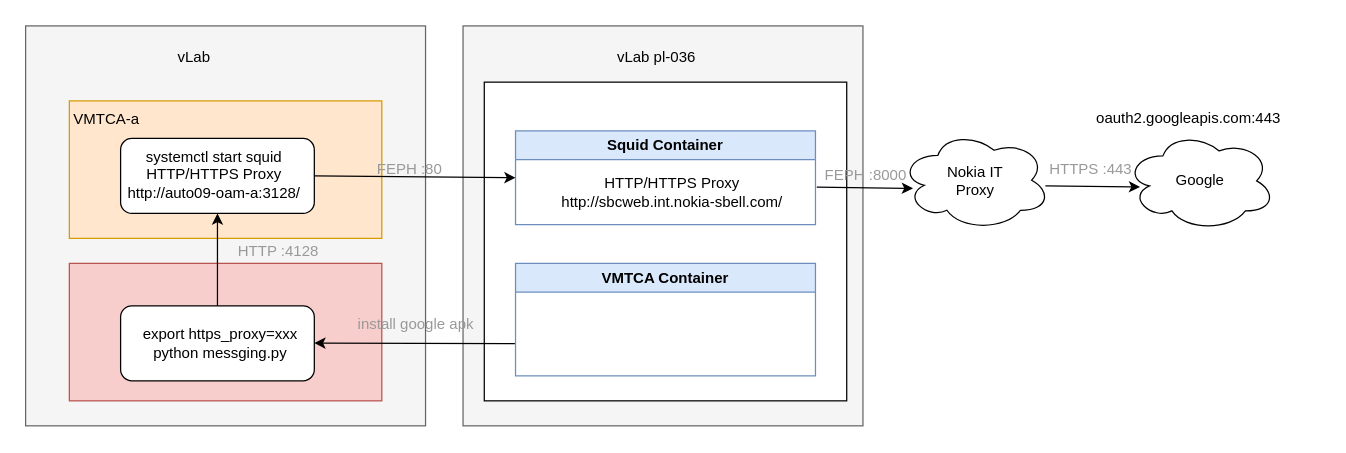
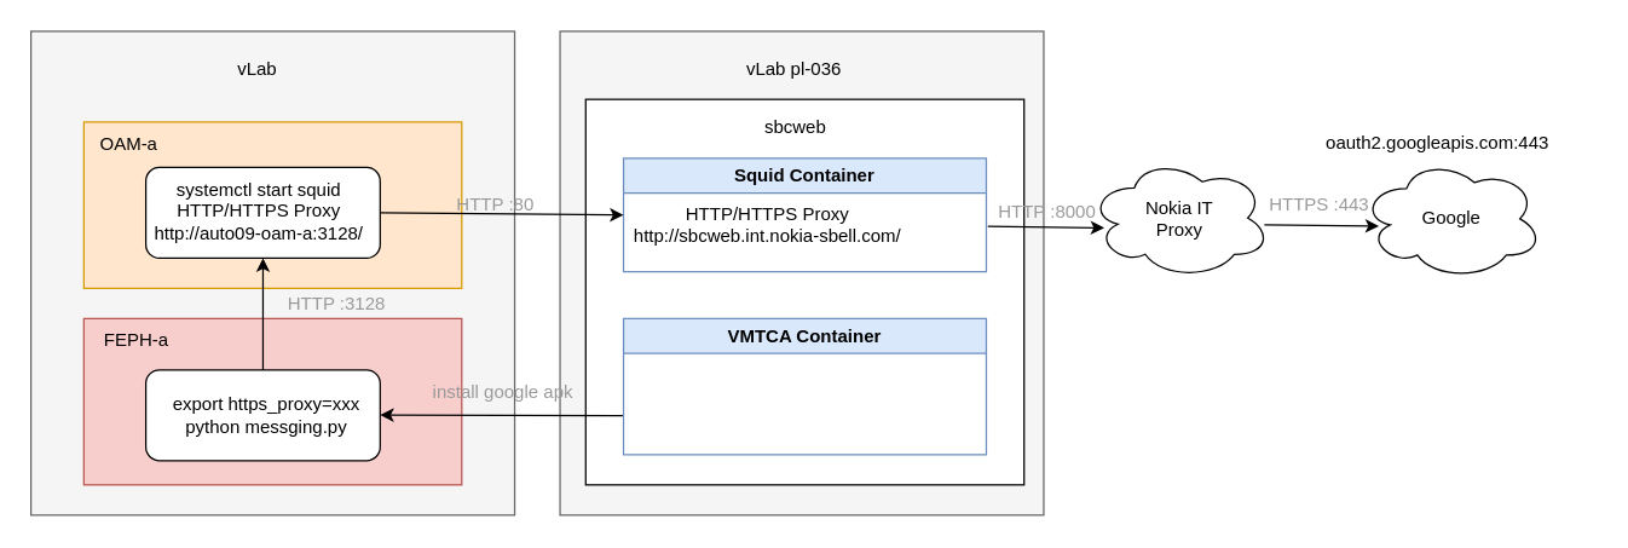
- <mxCell id="3" value="vLab" style="text;html=1;align=center;verticalAlign=middle;whiteSpace=wrap;rounded=0;" vertex="1" parent="1"><mxGeometry x="125" y="30" width="60" height="30" as="geometry" /></mxCell>
+ <mxCell id="3" value="vLab" style="text;html=1;align=center;verticalAlign=middle;whiteSpace=wrap;rounded=0;" vertex="1" parent="1"><mxGeometry x="140" y="30" width="60" height="30" as="geometry" /></mxCell>
+ <mxCell id="11" value="sbcweb" style="text;html=1;align=center;verticalAlign=middle;whiteSpace=wrap;rounded=0;" vertex="1" parent="1"><mxGeometry x="486" y="69" width="80" height="30" as="geometry" /></mxCell>
- <mxCell id="6" value="VMTCA-a" style="text;html=1;align=center;verticalAlign=middle;whiteSpace=wrap;rounded=0;" vertex="1" parent="1"><mxGeometry x="55" y="80" width="60" height="30" as="geometry" /></mxCell>
+ <mxCell id="6" value="OAM-a" style="text;html=1;align=center;verticalAlign=middle;whiteSpace=wrap;rounded=0;" vertex="1" parent="1"><mxGeometry x="55" y="80" width="60" height="30" as="geometry" /></mxCell>
- <mxCell id="31" value="FEPH :80" style="text;html=1;align=center;verticalAlign=middle;whiteSpace=wrap;rounded=0;fontColor=#999999;" vertex="1" parent="1"><mxGeometry x="275" y="120" width="105" height="30" as="geometry" /></mxCell>
+ <mxCell id="31" value="HTTP :80" style="text;html=1;align=center;verticalAlign=middle;whiteSpace=wrap;rounded=0;fontColor=#999999;" vertex="1" parent="1"><mxGeometry x="275" y="120" width="105" height="30" as="geometry" /></mxCell>
- <mxCell id="32" value="FEPH :8000" style="text;html=1;align=center;verticalAlign=middle;whiteSpace=wrap;rounded=0;fontColor=#999999;" vertex="1" parent="1"><mxGeometry x="640" y="125" width="105" height="30" as="geometry" /></mxCell>
+ <mxCell id="32" value="HTTP :8000" style="text;html=1;align=center;verticalAlign=middle;whiteSpace=wrap;rounded=0;fontColor=#999999;" vertex="1" parent="1"><mxGeometry x="640" y="125" width="105" height="30" as="geometry" /></mxCell>
- <mxCell id="14" value="HTTP/HTTPS Proxy&lt;div&gt;http://sbcweb.int.nokia-sbell.com/&lt;br&gt;&lt;/div&gt;" style="text;html=1;align=center;verticalAlign=middle;whiteSpace=wrap;rounded=0;" vertex="1" parent="13"><mxGeometry x="33" y="34" width="185" height="30" as="geometry" /></mxCell>
+ <mxCell id="14" value="HTTP/HTTPS Proxy&lt;div&gt;http://sbcweb.int.nokia-sbell.com/&lt;br&gt;&lt;/div&gt;" style="text;html=1;align=center;verticalAlign=middle;whiteSpace=wrap;rounded=0;" vertex="1" parent="13"><mxGeometry x="3" y="29" width="185" height="30" as="geometry" /></mxCell>
- <mxCell id="30" value="HTTP :4128" style="text;html=1;align=center;verticalAlign=middle;whiteSpace=wrap;rounded=0;fontColor=#999999;" vertex="1" parent="1"><mxGeometry x="170" y="186" width="105" height="30" as="geometry" /></mxCell>
+ <mxCell id="30" value="HTTP :3128" style="text;html=1;align=center;verticalAlign=middle;whiteSpace=wrap;rounded=0;fontColor=#999999;" vertex="1" parent="1"><mxGeometry x="170" y="186" width="105" height="30" as="geometry" /></mxCell>
+ <mxCell id="7" value="FEPH-a" style="text;html=1;align=center;verticalAlign=middle;whiteSpace=wrap;rounded=0;" vertex="1" parent="1"><mxGeometry x="60" y="210" width="60" height="30" as="geometry" /></mxCell>
